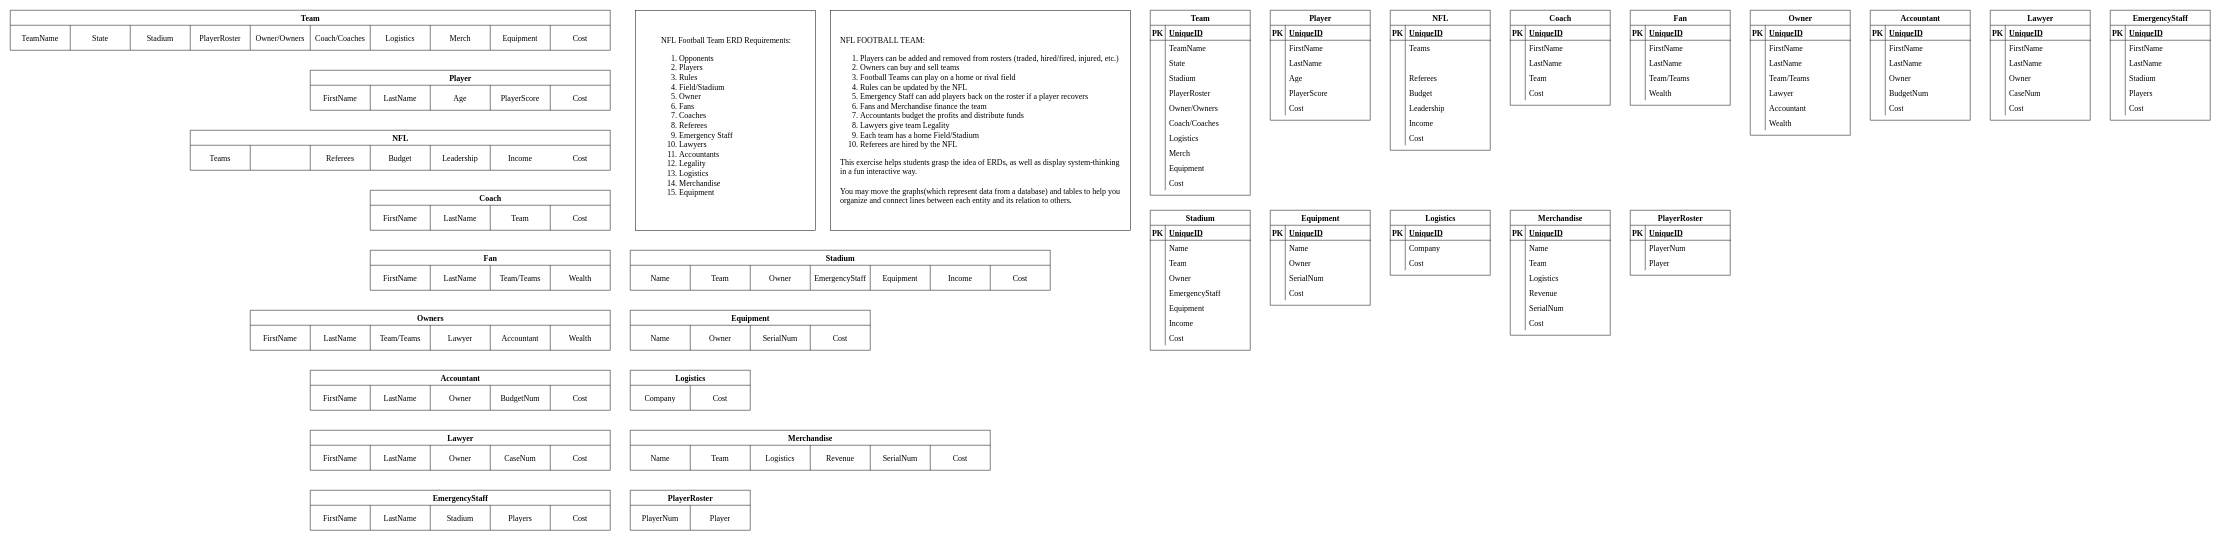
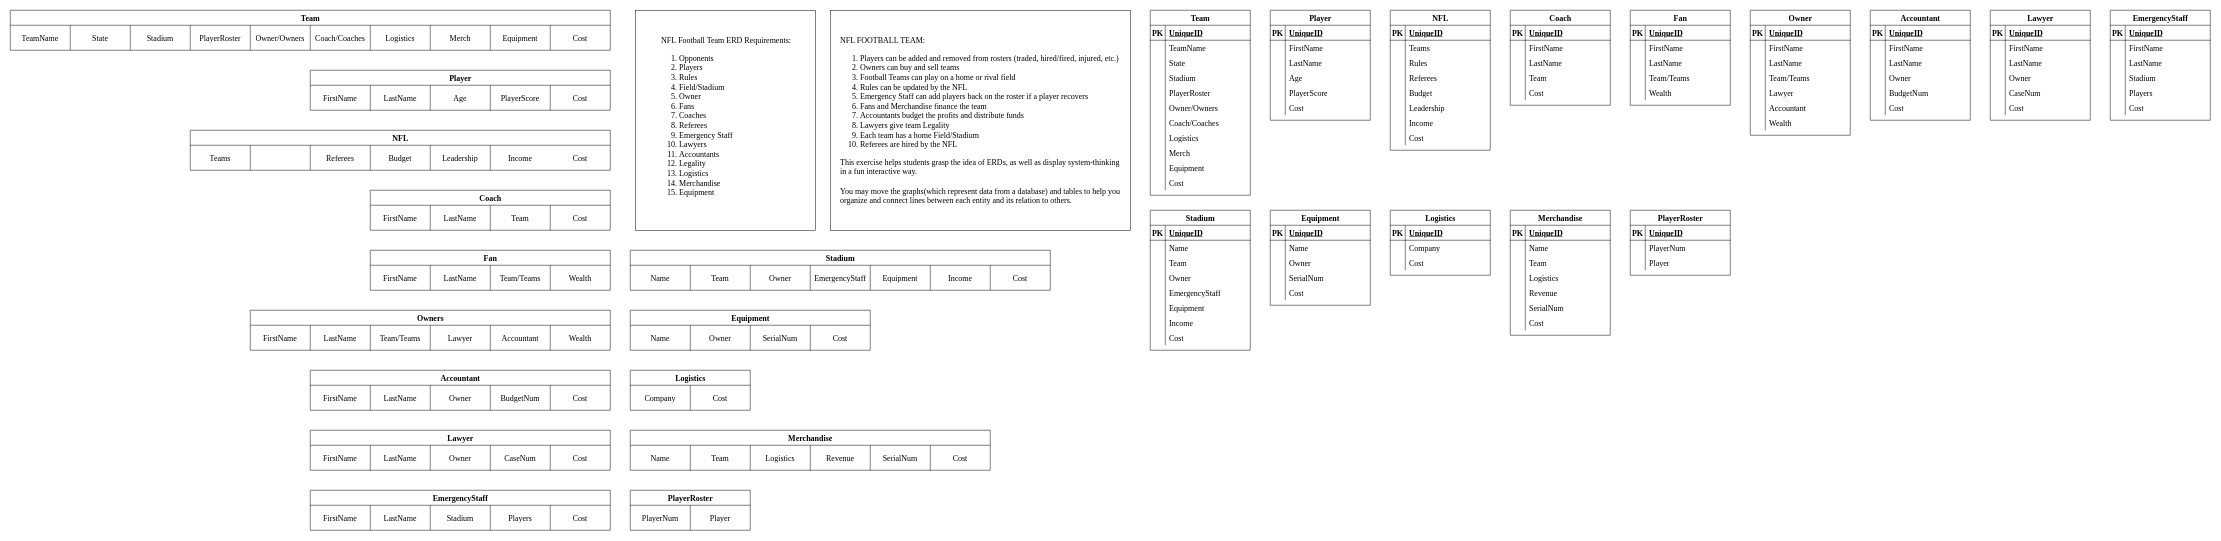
+ <mxCell id="165" value="Rules" style="shape=partialRectangle;connectable=0;fillColor=none;top=0;left=0;bottom=0;right=0;align=left;spacingLeft=6;overflow=hidden;rounded=0;pointerEvents=1;fontFamily=Times New Roman;fontSize=16;startSize=30;html=1;" parent="163" vertex="1"><mxGeometry x="30" width="170" height="30" as="geometry"><mxRectangle width="170" height="30" as="alternateBounds" /></mxGeometry></mxCell>
